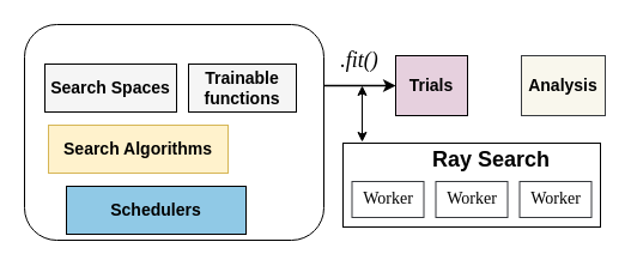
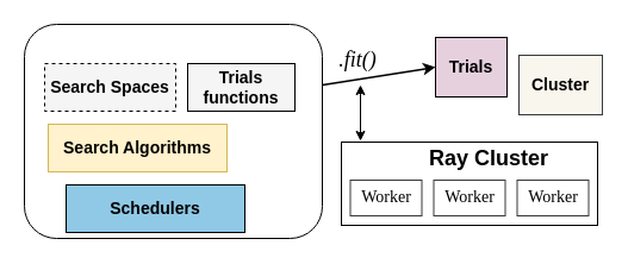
- <mxCell id="8" value="&lt;b style=&quot;border-color: var(--border-color); font-size: 14px;&quot;&gt;Trials&lt;/b&gt;" style="rounded=0;whiteSpace=wrap;html=1;fillColor=#E6D0DE;" parent="1" vertex="1"><mxGeometry x="330" y="46" width="60" height="50" as="geometry" /></mxCell>
+ <mxCell id="8" value="&lt;b style=&quot;border-color: var(--border-color); font-size: 14px;&quot;&gt;Trials&lt;/b&gt;" style="rounded=0;whiteSpace=wrap;html=1;fillColor=#E6D0DE;" parent="1" vertex="1"><mxGeometry x="365" y="31" width="60" height="50" as="geometry" /></mxCell>
- <mxCell id="13" value="&lt;b style=&quot;border-color: var(--border-color); font-size: 14px;&quot;&gt;Analysis&lt;br&gt;&lt;/b&gt;" style="rounded=0;whiteSpace=wrap;html=1;fillColor=#f9f7ed;strokeColor=#36393d;" parent="1" vertex="1"><mxGeometry x="435" y="46" width="70" height="50" as="geometry" /></mxCell>
+ <mxCell id="13" value="&lt;b style=&quot;border-color: var(--border-color); font-size: 14px;&quot;&gt;Cluster&lt;br&gt;&lt;/b&gt;" style="rounded=0;whiteSpace=wrap;html=1;fillColor=#f9f7ed;strokeColor=#36393d;" parent="1" vertex="1"><mxGeometry x="435" y="46" width="70" height="50" as="geometry" /></mxCell>
- <mxCell id="5" value="&lt;font&gt;&lt;span style=&quot;font-style: normal; font-size: 14px;&quot;&gt;&lt;b&gt;Search Spaces&lt;br&gt;&lt;/b&gt;&lt;/span&gt;&lt;/font&gt;" style="rounded=0;whiteSpace=wrap;html=1;fillColor=#F5F5F5;fontFamily=Helvetica;fontStyle=2" parent="1" vertex="1"><mxGeometry x="37" y="53" width="110" height="40" as="geometry" /></mxCell>
+ <mxCell id="5" value="&lt;font&gt;&lt;span style=&quot;font-style: normal; font-size: 14px;&quot;&gt;&lt;b&gt;Search Spaces&lt;br&gt;&lt;/b&gt;&lt;/span&gt;&lt;/font&gt;" style="rounded=0;whiteSpace=wrap;html=1;fillColor=#F5F5F5;fontFamily=Helvetica;fontStyle=2;dashed=1;" parent="1" vertex="1"><mxGeometry x="37" y="53" width="110" height="40" as="geometry" /></mxCell>
- <mxCell id="12" value="&lt;font face=&quot;Helvetica&quot;&gt;&lt;span style=&quot;font-style: normal; font-size: 14px;&quot;&gt;&lt;b&gt;Trainable functions&lt;/b&gt;&lt;/span&gt;&lt;/font&gt;" style="rounded=0;whiteSpace=wrap;html=1;fillColor=#F5F5F5;fontFamily=Garamond;fontStyle=2" parent="1" vertex="1"><mxGeometry x="157" y="53" width="90" height="40" as="geometry" /></mxCell>
+ <mxCell id="12" value="&lt;font face=&quot;Helvetica&quot;&gt;&lt;span style=&quot;font-style: normal; font-size: 14px;&quot;&gt;&lt;b&gt;Trials functions&lt;/b&gt;&lt;/span&gt;&lt;/font&gt;" style="rounded=0;whiteSpace=wrap;html=1;fillColor=#F5F5F5;fontFamily=Garamond;fontStyle=2" parent="1" vertex="1"><mxGeometry x="157" y="53" width="90" height="40" as="geometry" /></mxCell>
- <mxCell id="4" value="&lt;span style=&quot;font-size: 18px;&quot;&gt;&lt;b&gt;Ray Search&lt;/b&gt;&lt;/span&gt;" style="text;html=1;strokeColor=none;fillColor=none;align=center;verticalAlign=middle;whiteSpace=wrap;rounded=0;" parent="1" vertex="1"><mxGeometry x="353.5" y="118" width="111.5" height="30" as="geometry" /></mxCell>
+ <mxCell id="4" value="&lt;span style=&quot;font-size: 18px;&quot;&gt;&lt;b&gt;Ray Cluster&lt;/b&gt;&lt;/span&gt;" style="text;html=1;strokeColor=none;fillColor=none;align=center;verticalAlign=middle;whiteSpace=wrap;rounded=0;" parent="1" vertex="1"><mxGeometry x="353.5" y="118" width="111.5" height="30" as="geometry" /></mxCell>
